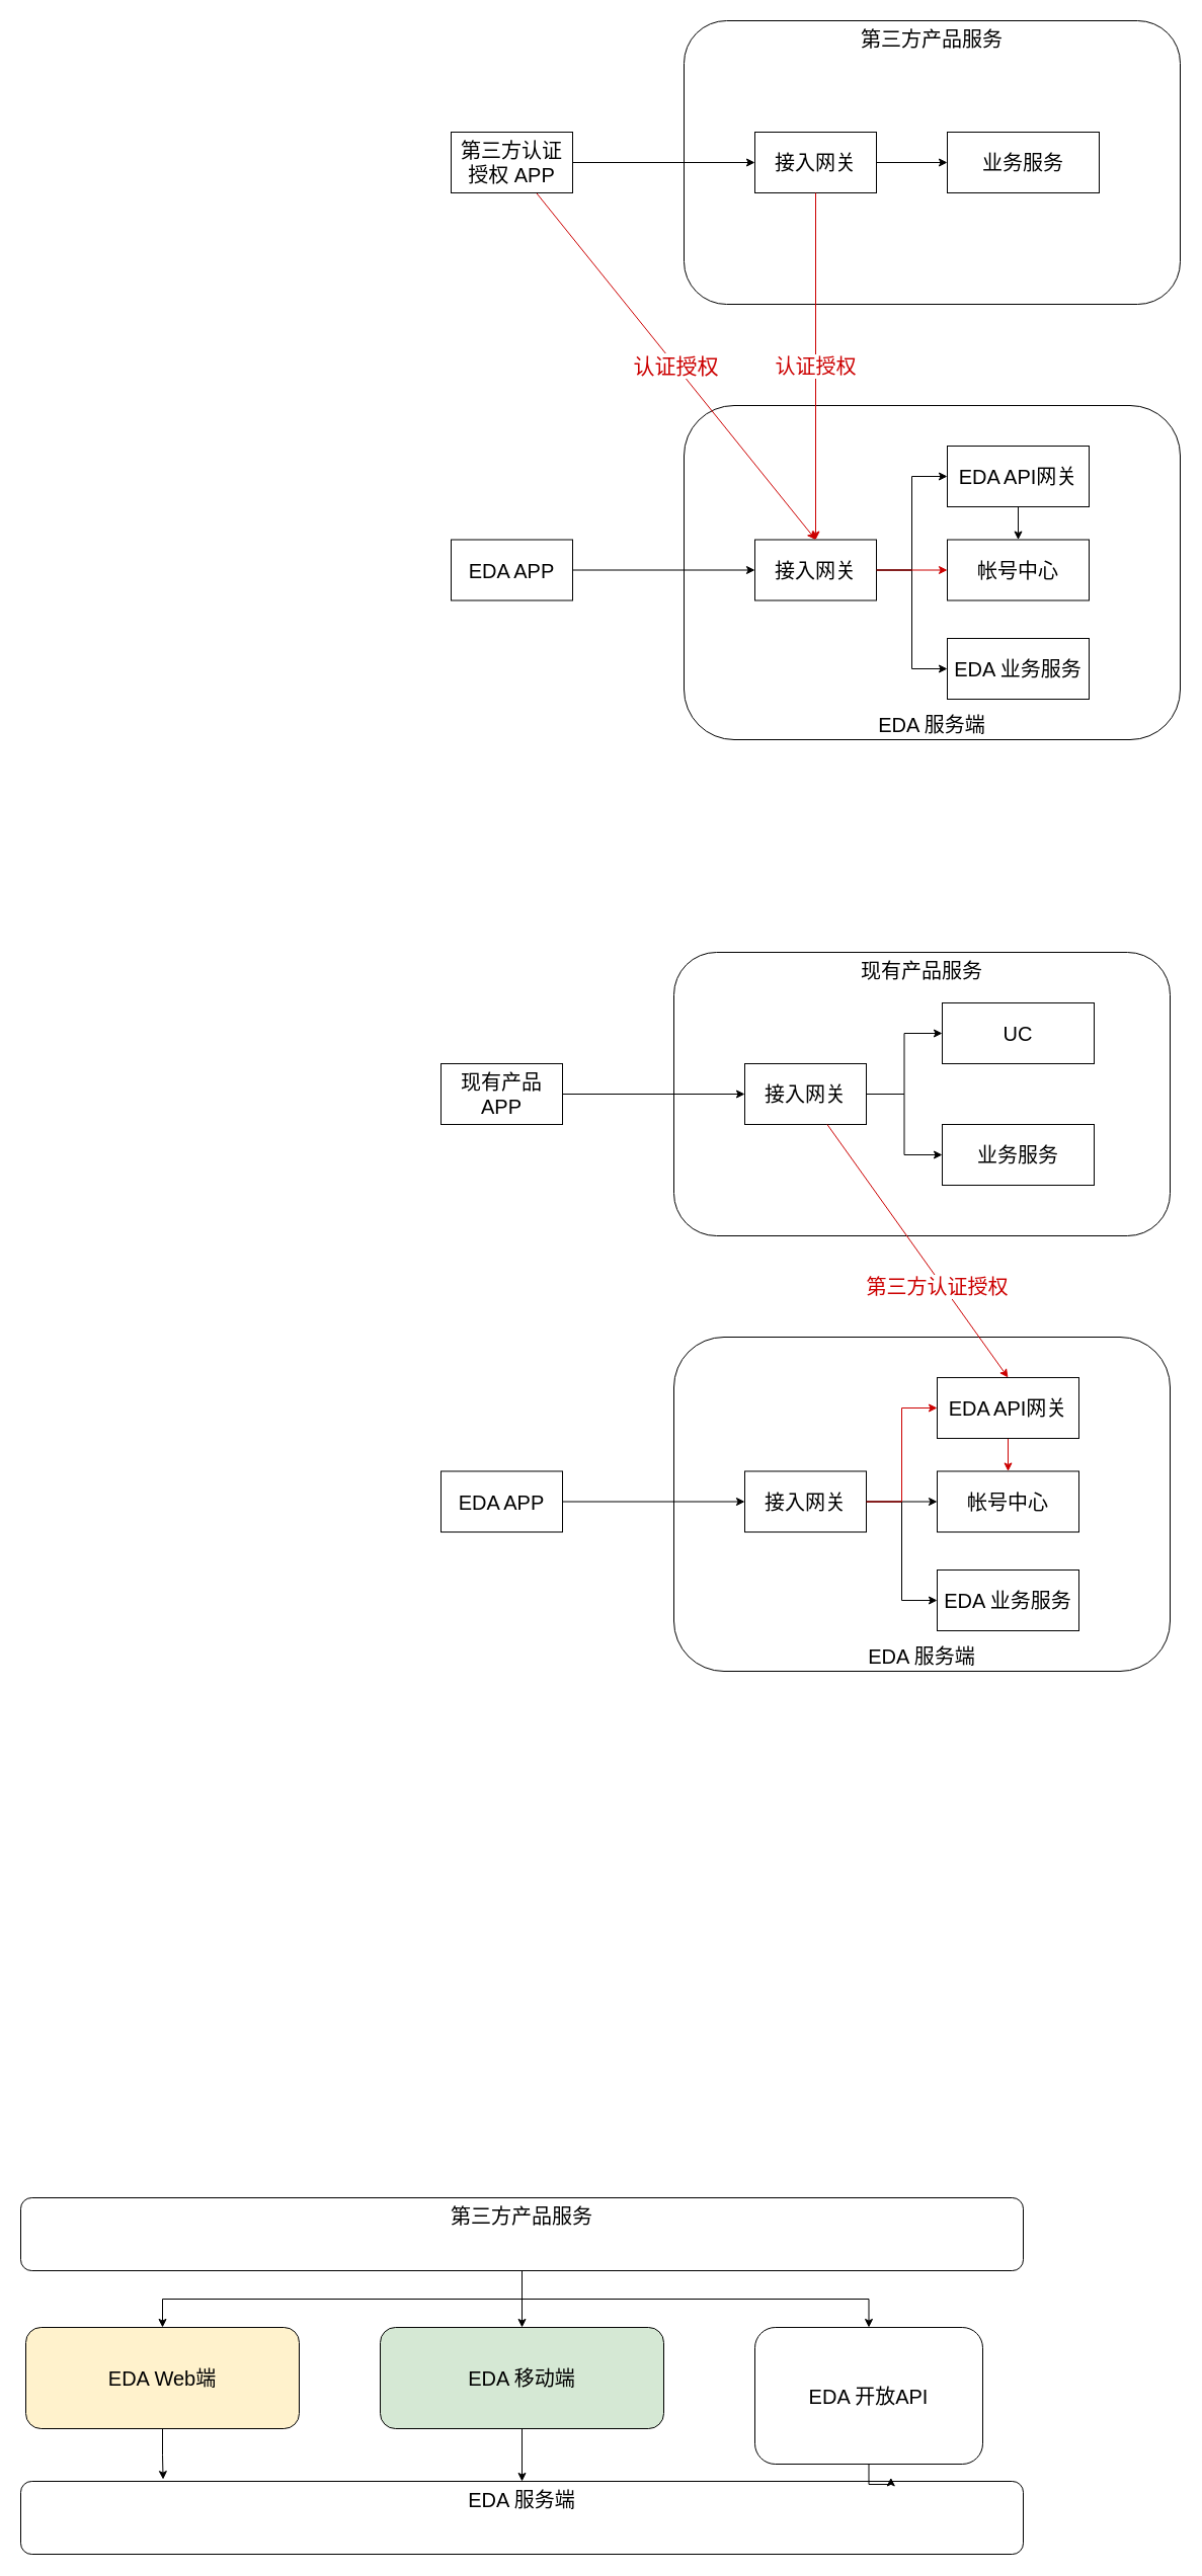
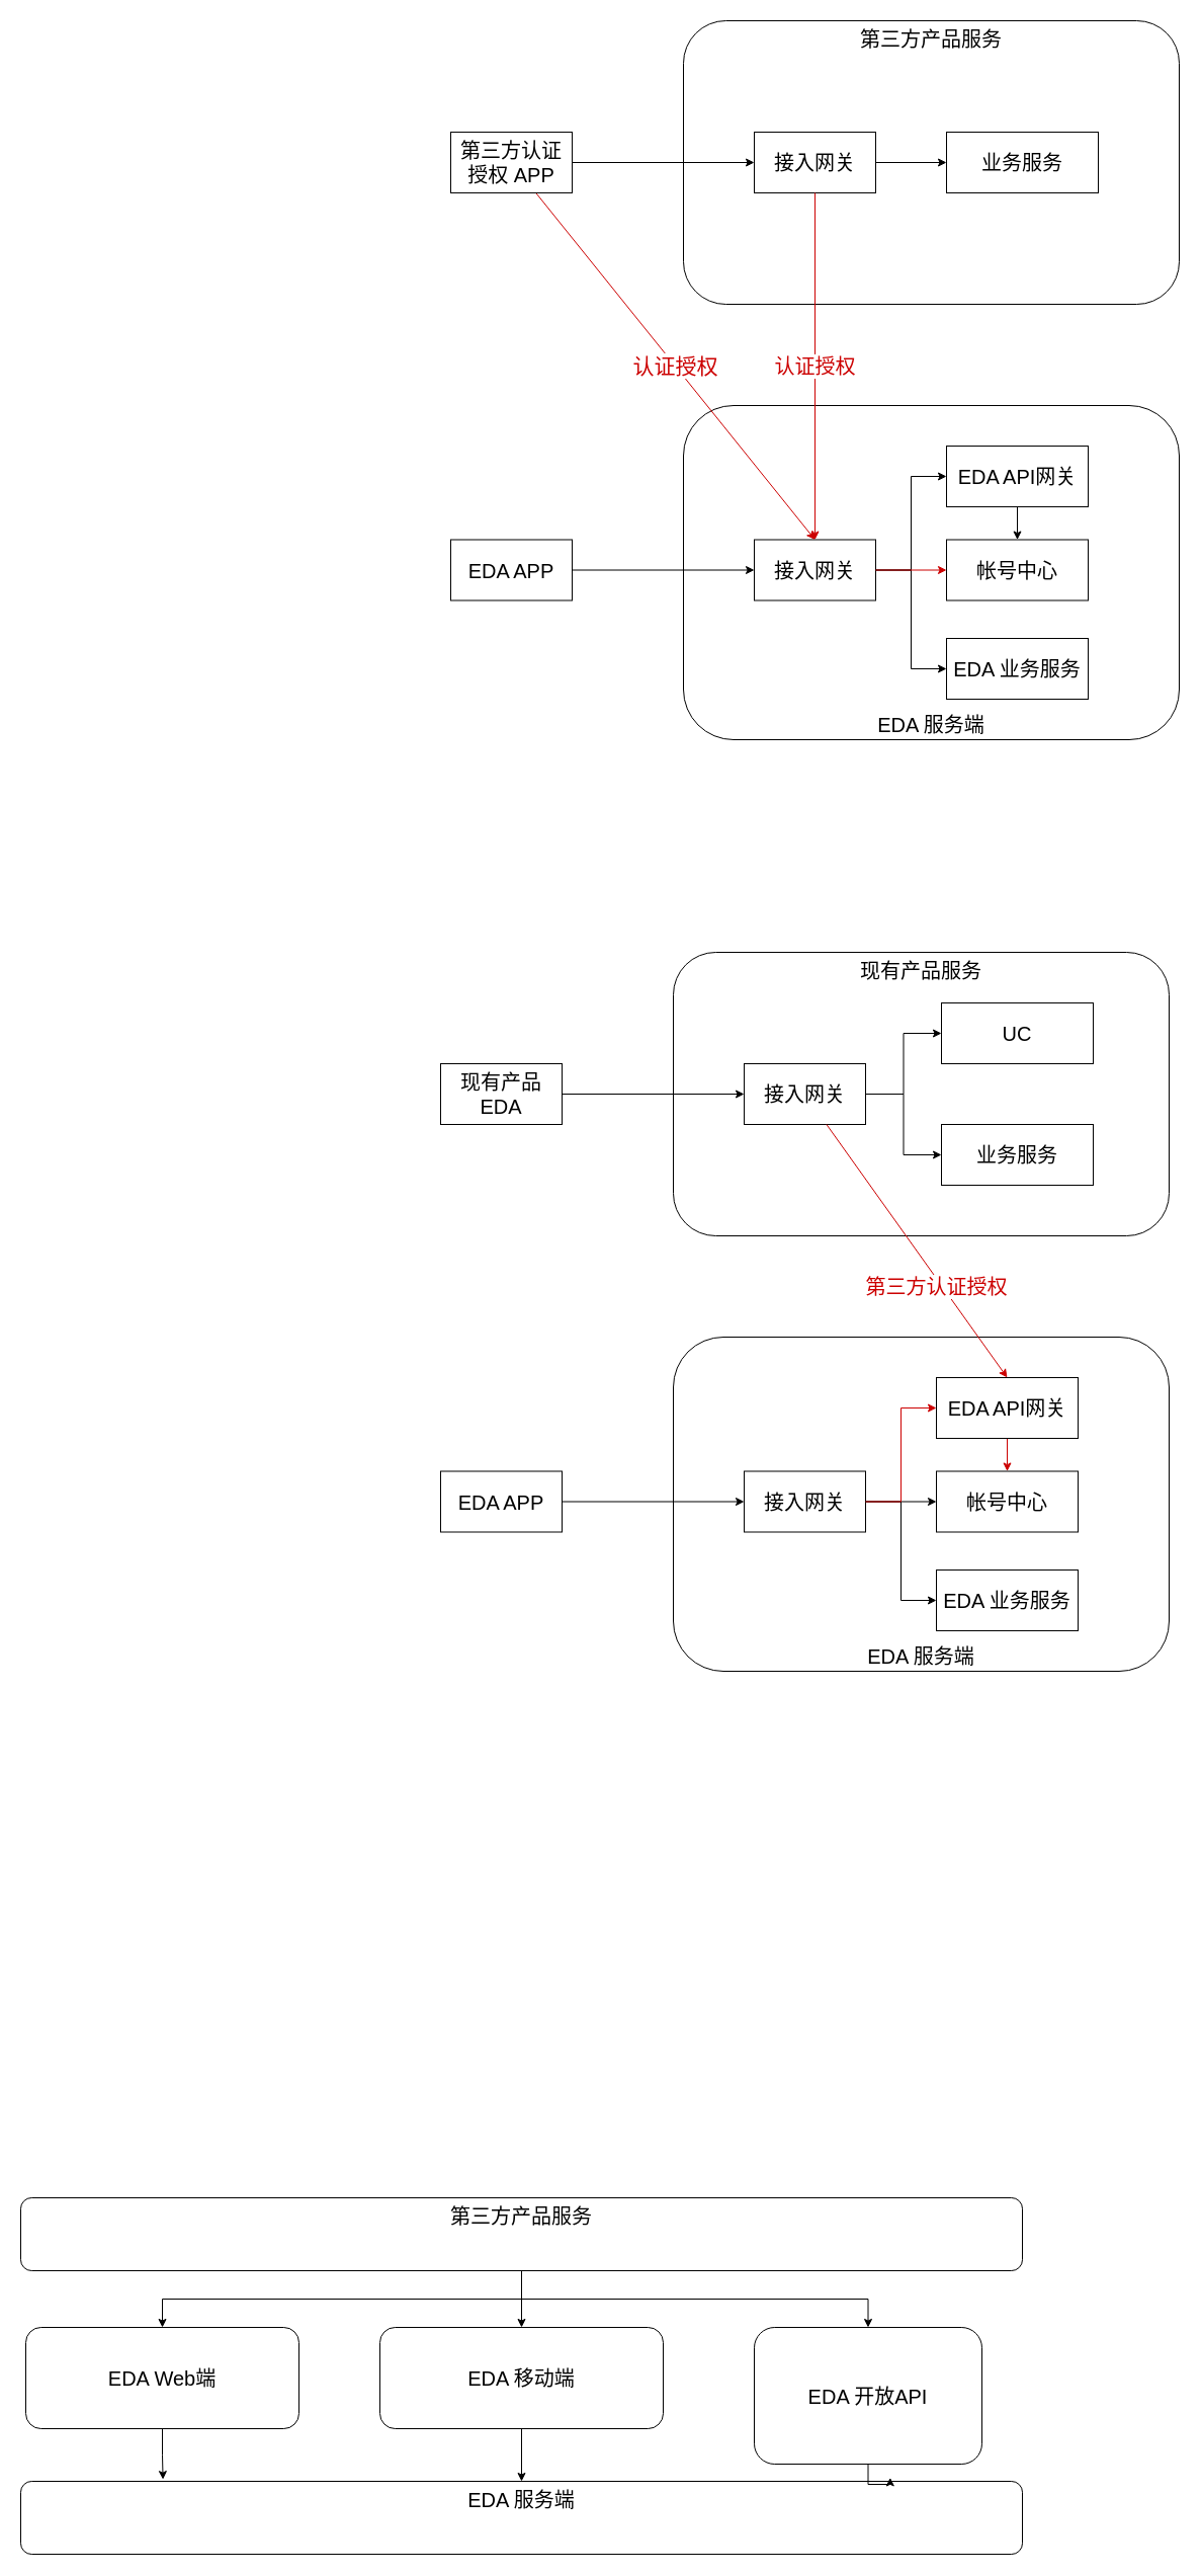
- <mxCell id="35" value="现有产品 APP" style="rounded=0;whiteSpace=wrap;html=1;fontSize=20;" parent="1" vertex="1"><mxGeometry x="435" y="1050" width="120" height="60" as="geometry" /></mxCell>
+ <mxCell id="35" value="现有产品 EDA" style="rounded=0;whiteSpace=wrap;html=1;fontSize=20;" parent="1" vertex="1"><mxGeometry x="435" y="1050" width="120" height="60" as="geometry" /></mxCell>
- <mxCell id="41" value="EDA Web端" style="rounded=1;whiteSpace=wrap;html=1;align=center;verticalAlign=middle;fontSize=20;fillColor=#fff2cc;" parent="1" vertex="1"><mxGeometry x="25" y="2298" width="270" height="100" as="geometry" /></mxCell>
+ <mxCell id="41" value="EDA Web端" style="rounded=1;whiteSpace=wrap;html=1;align=center;verticalAlign=middle;fontSize=20;" parent="1" vertex="1"><mxGeometry x="25" y="2298" width="270" height="100" as="geometry" /></mxCell>
- <mxCell id="47" value="EDA 移动端" style="rounded=1;whiteSpace=wrap;html=1;align=center;verticalAlign=middle;fontSize=20;fillColor=#d5e8d4;" parent="1" vertex="1"><mxGeometry y="2298" width="280" height="100" as="geometry" x="375" /></mxCell>
+ <mxCell id="47" value="EDA 移动端" style="rounded=1;whiteSpace=wrap;html=1;align=center;verticalAlign=middle;fontSize=20;" parent="1" vertex="1"><mxGeometry y="2298" width="280" height="100" as="geometry" x="375" /></mxCell>
